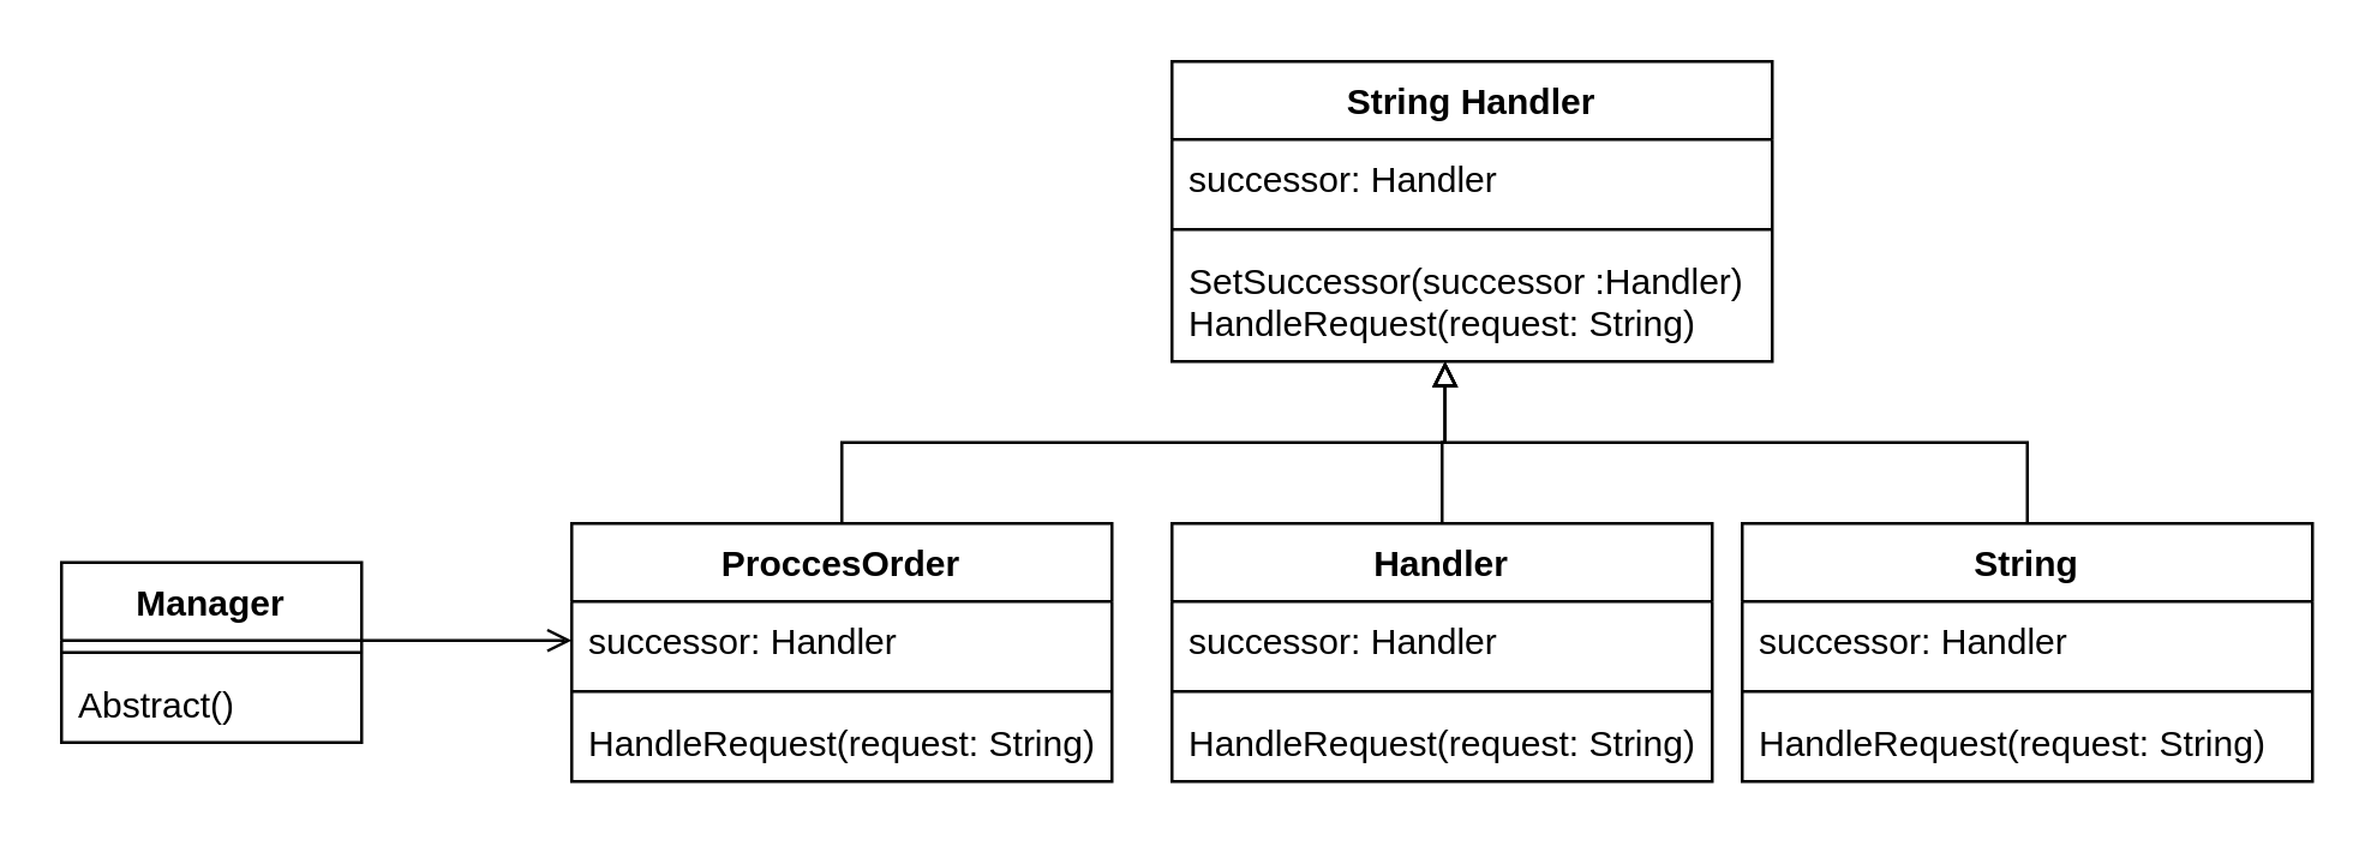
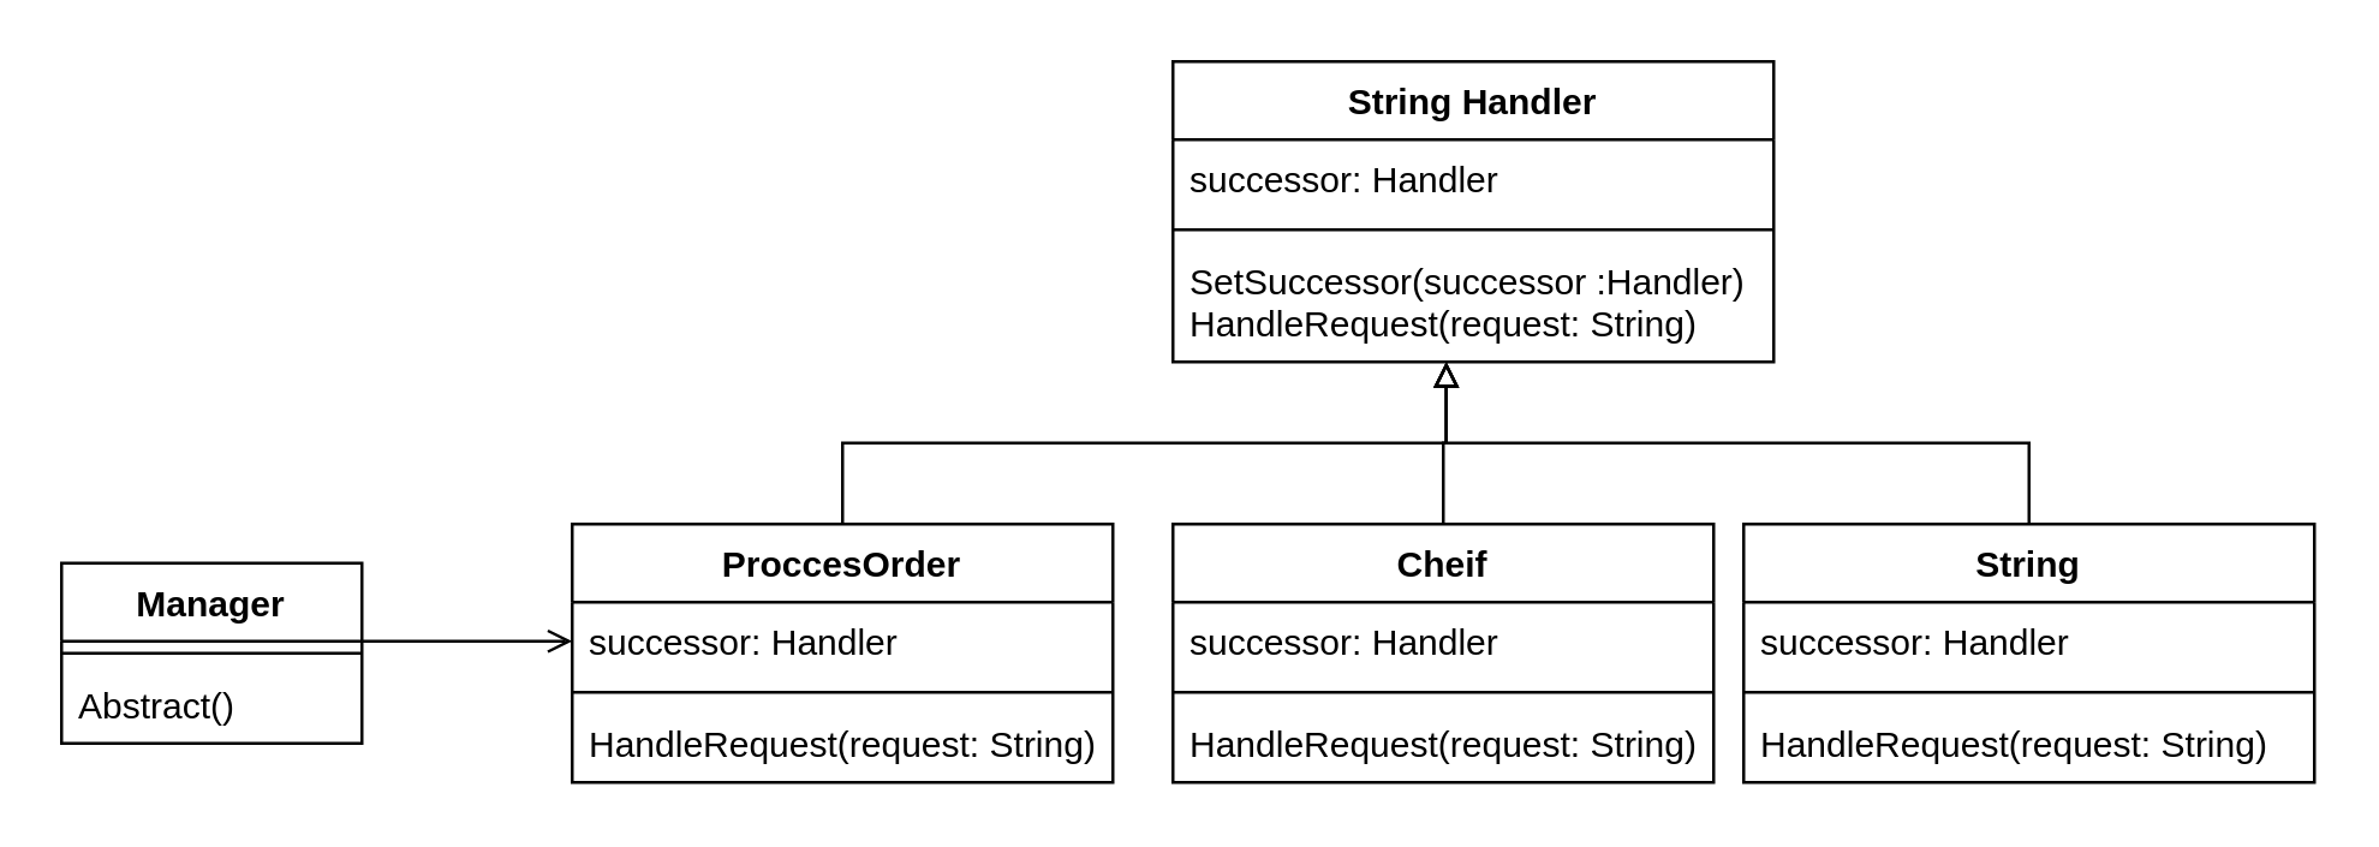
- <mxCell id="11" value="Handler" style="swimlane;fontStyle=1;align=center;verticalAlign=top;childLayout=stackLayout;horizontal=1;startSize=26;horizontalStack=0;resizeParent=1;resizeParentMax=0;resizeLast=0;collapsible=1;marginBottom=0;" vertex="1" parent="1"><mxGeometry x="390" y="174" width="180" height="86" as="geometry" /></mxCell>
+ <mxCell id="11" value="Cheif" style="swimlane;fontStyle=1;align=center;verticalAlign=top;childLayout=stackLayout;horizontal=1;startSize=26;horizontalStack=0;resizeParent=1;resizeParentMax=0;resizeLast=0;collapsible=1;marginBottom=0;" vertex="1" parent="1"><mxGeometry x="390" y="174" width="180" height="86" as="geometry" /></mxCell>
